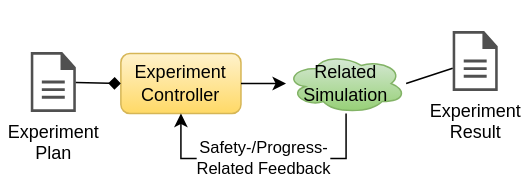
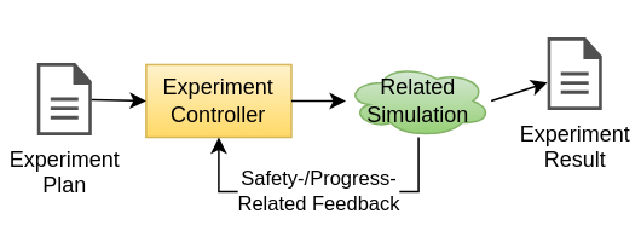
- <mxCell id="9" value="" style="endArrow=none;html=1;rounded=0;exitX=1;exitY=0.5;exitDx=0;exitDy=0;" parent="1" source="6" target="8" edge="1"><mxGeometry width="50" height="50" relative="1" as="geometry"><mxPoint x="270" y="-5" as="sourcePoint" /><mxPoint x="310" y="185.67" as="targetPoint" /></mxGeometry></mxCell>
+ <mxCell id="9" value="" style="endArrow=classic;html=1;rounded=0;exitX=1;exitY=0.5;exitDx=0;exitDy=0;" parent="1" source="6" target="8" edge="1"><mxGeometry width="50" height="50" relative="1" as="geometry"><mxPoint x="270" y="-5" as="sourcePoint" /><mxPoint x="310" y="185.67" as="targetPoint" /></mxGeometry></mxCell>
- <mxCell id="4" value="" style="endArrow=diamond;html=1;rounded=0;entryX=0;entryY=0.5;entryDx=0;entryDy=0;" parent="1" source="2" target="3" edge="1"><mxGeometry width="50" height="50" relative="1" as="geometry"><mxPoint x="0" y="55" as="sourcePoint" /><mxPoint x="270" y="145" as="targetPoint" /></mxGeometry></mxCell>
+ <mxCell id="4" value="" style="endArrow=classic;html=1;rounded=0;entryX=0;entryY=0.5;entryDx=0;entryDy=0;" parent="1" source="2" target="3" edge="1"><mxGeometry width="50" height="50" relative="1" as="geometry"><mxPoint x="0" y="55" as="sourcePoint" /><mxPoint x="270" y="145" as="targetPoint" /></mxGeometry></mxCell>
- <mxCell id="3" value="Experiment&lt;br&gt;Controller" style="rounded=1;whiteSpace=wrap;html=1;fillColor=#fff2cc;gradientColor=#ffd966;strokeColor=#d6b656;" parent="1" vertex="1"><mxGeometry x="80" y="35" width="80" height="40" as="geometry" /></mxCell>
+ <mxCell id="3" value="Experiment&lt;br&gt;Controller" style="whiteSpace=wrap;html=1;fillColor=#fff2cc;gradientColor=#ffd966;strokeColor=#d6b656;rounded=0;" parent="1" vertex="1"><mxGeometry x="80" y="35" width="80" height="40" as="geometry" /></mxCell>
